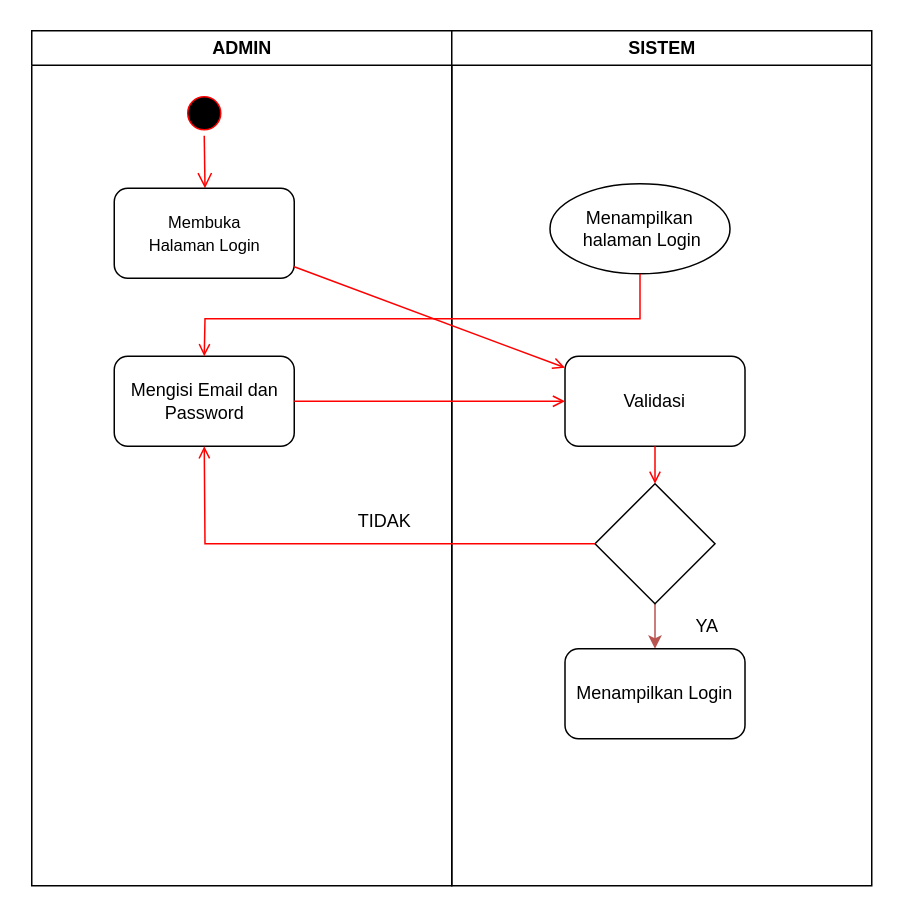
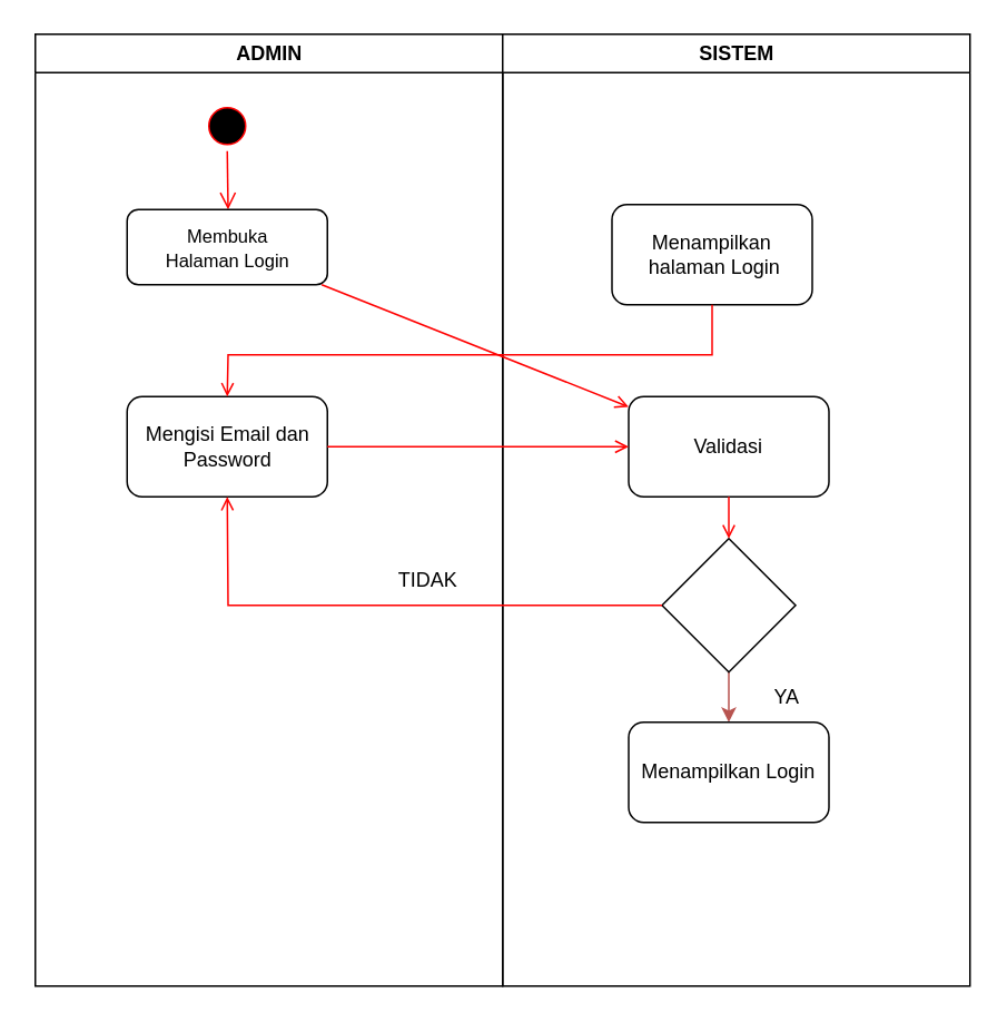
- <mxCell id="9" value="&lt;span style=&quot;text-wrap: nowrap;&quot;&gt;Menampilkan&lt;/span&gt;&lt;br style=&quot;padding: 0px; margin: 0px; text-wrap: nowrap;&quot;&gt;&lt;span style=&quot;text-wrap: nowrap;&quot;&gt;&amp;nbsp;halaman Login&lt;/span&gt;" style="ellipse;whiteSpace=wrap;html=1;" vertex="1" parent="8"><mxGeometry x="65.5" y="102" width="120" height="60" as="geometry" /></mxCell>
+ <mxCell id="9" value="&lt;span style=&quot;text-wrap: nowrap;&quot;&gt;Menampilkan&lt;/span&gt;&lt;br style=&quot;padding: 0px; margin: 0px; text-wrap: nowrap;&quot;&gt;&lt;span style=&quot;text-wrap: nowrap;&quot;&gt;&amp;nbsp;halaman Login&lt;/span&gt;" style="rounded=1;whiteSpace=wrap;html=1;" vertex="1" parent="8"><mxGeometry x="65.5" y="102" width="120" height="60" as="geometry" /></mxCell>
- <mxCell id="5" value="&lt;span style=&quot;font-size: 11px; text-wrap: nowrap;&quot;&gt;Membuka&lt;/span&gt;&lt;br style=&quot;padding: 0px; margin: 0px; font-size: 11px; text-wrap: nowrap;&quot;&gt;&lt;span style=&quot;font-size: 11px; text-wrap: nowrap;&quot;&gt;Halaman Login&lt;/span&gt;" style="rounded=1;whiteSpace=wrap;html=1;" vertex="1" parent="2"><mxGeometry x="55" y="105" width="120" height="60" as="geometry" /></mxCell>
+ <mxCell id="5" value="&lt;span style=&quot;font-size: 11px; text-wrap: nowrap;&quot;&gt;Membuka&lt;/span&gt;&lt;br style=&quot;padding: 0px; margin: 0px; font-size: 11px; text-wrap: nowrap;&quot;&gt;&lt;span style=&quot;font-size: 11px; text-wrap: nowrap;&quot;&gt;Halaman Login&lt;/span&gt;" style="rounded=1;whiteSpace=wrap;html=1;" vertex="1" parent="2"><mxGeometry x="55" y="105" width="120" height="45" as="geometry" /></mxCell>
